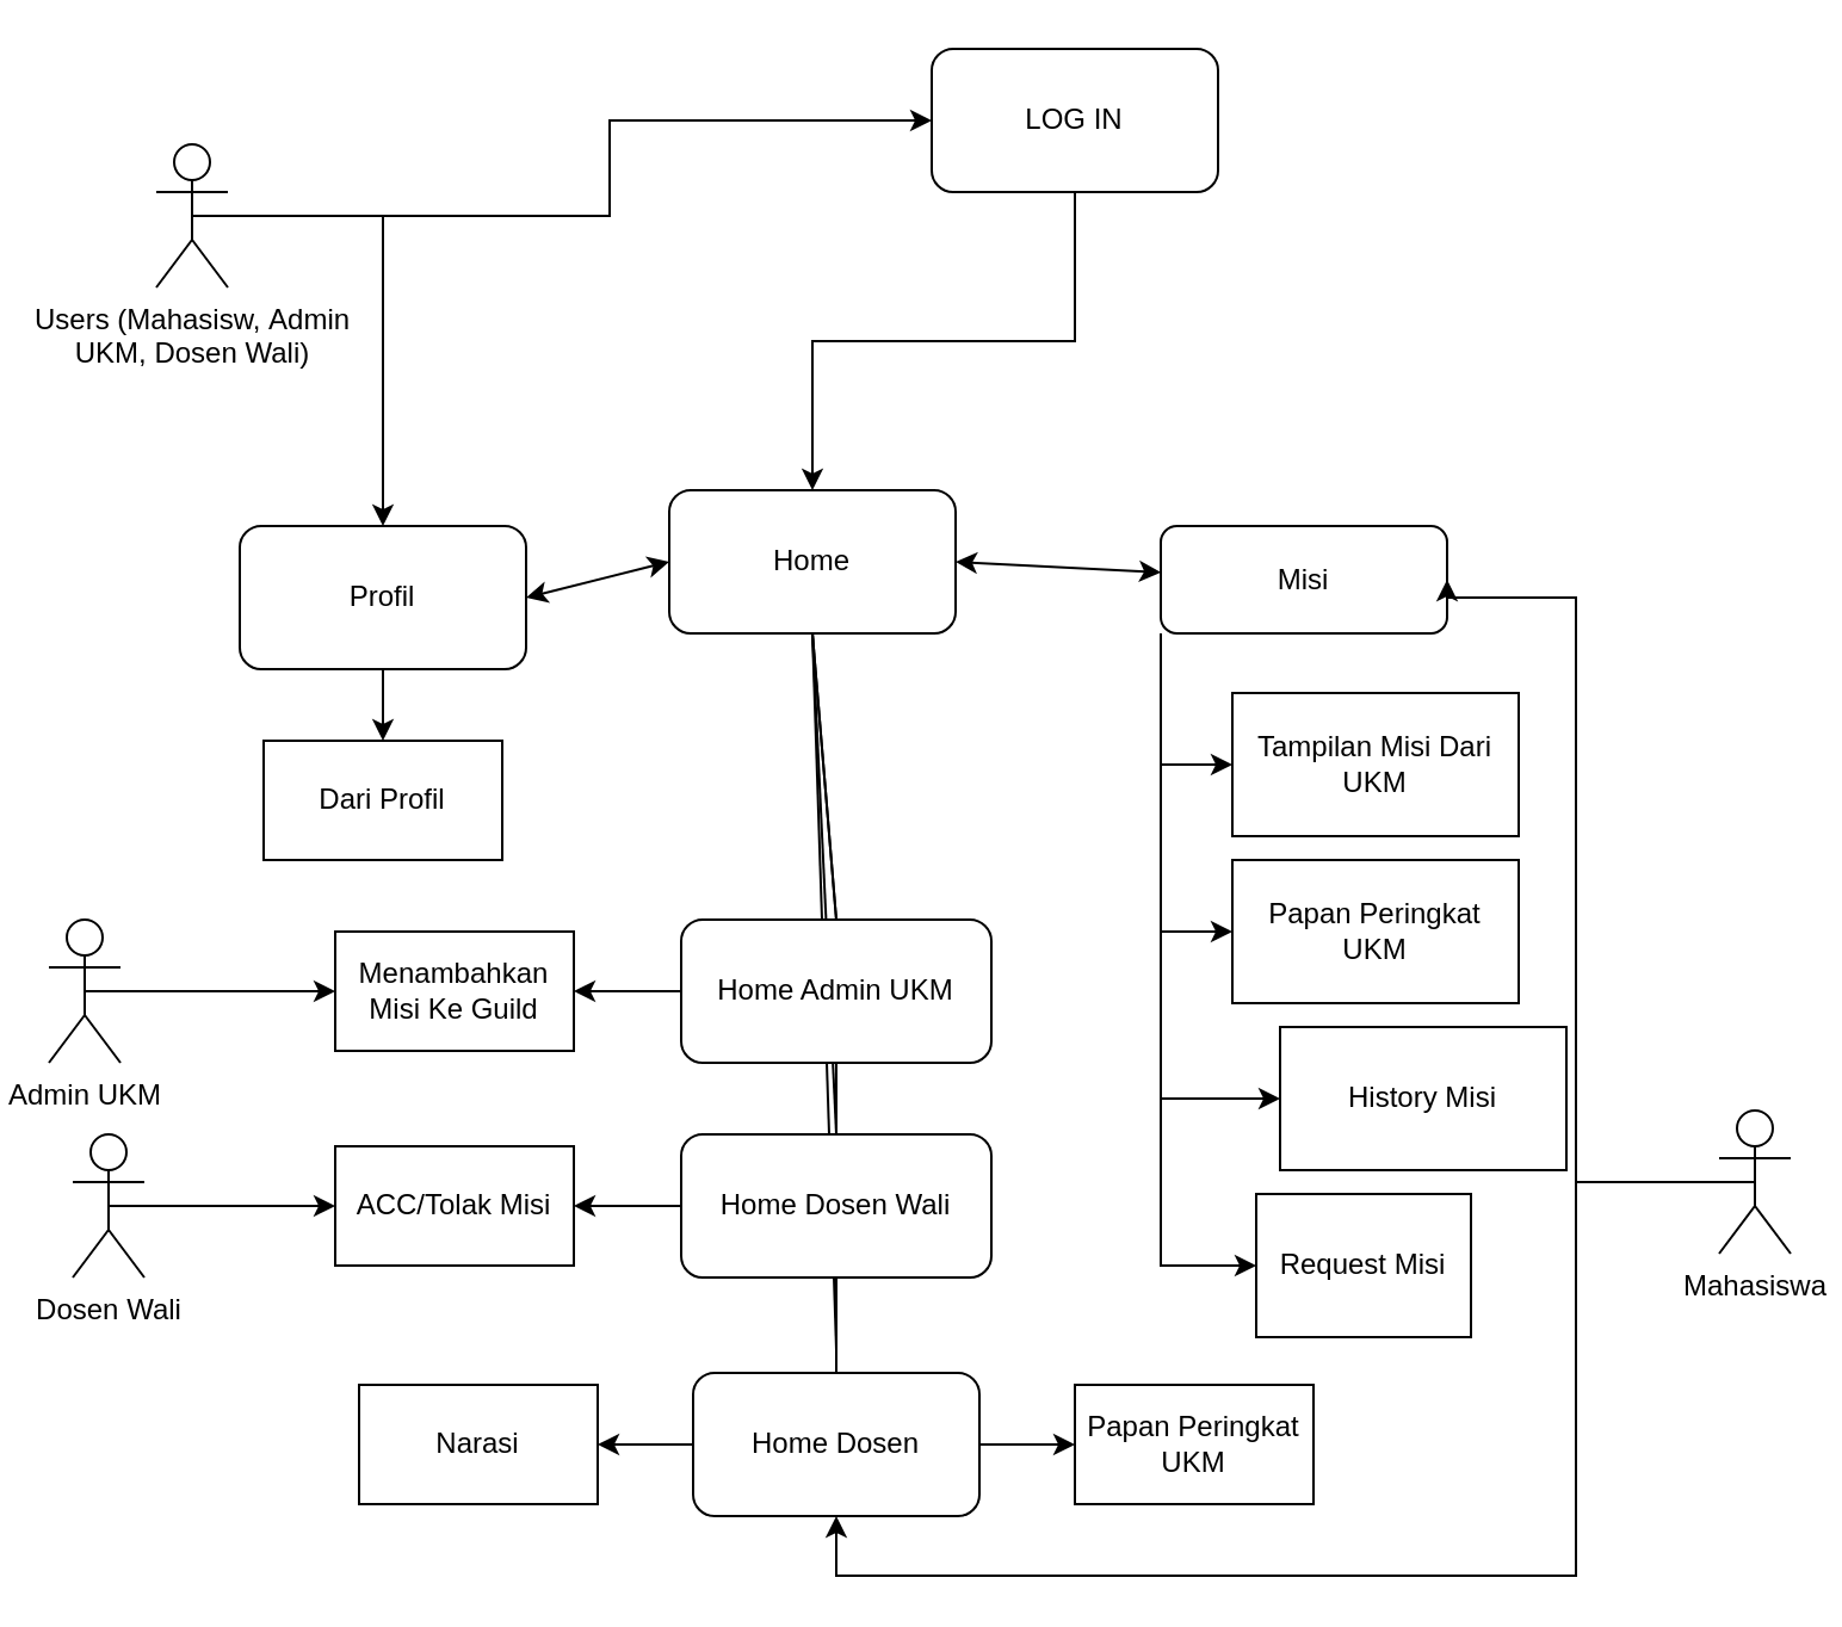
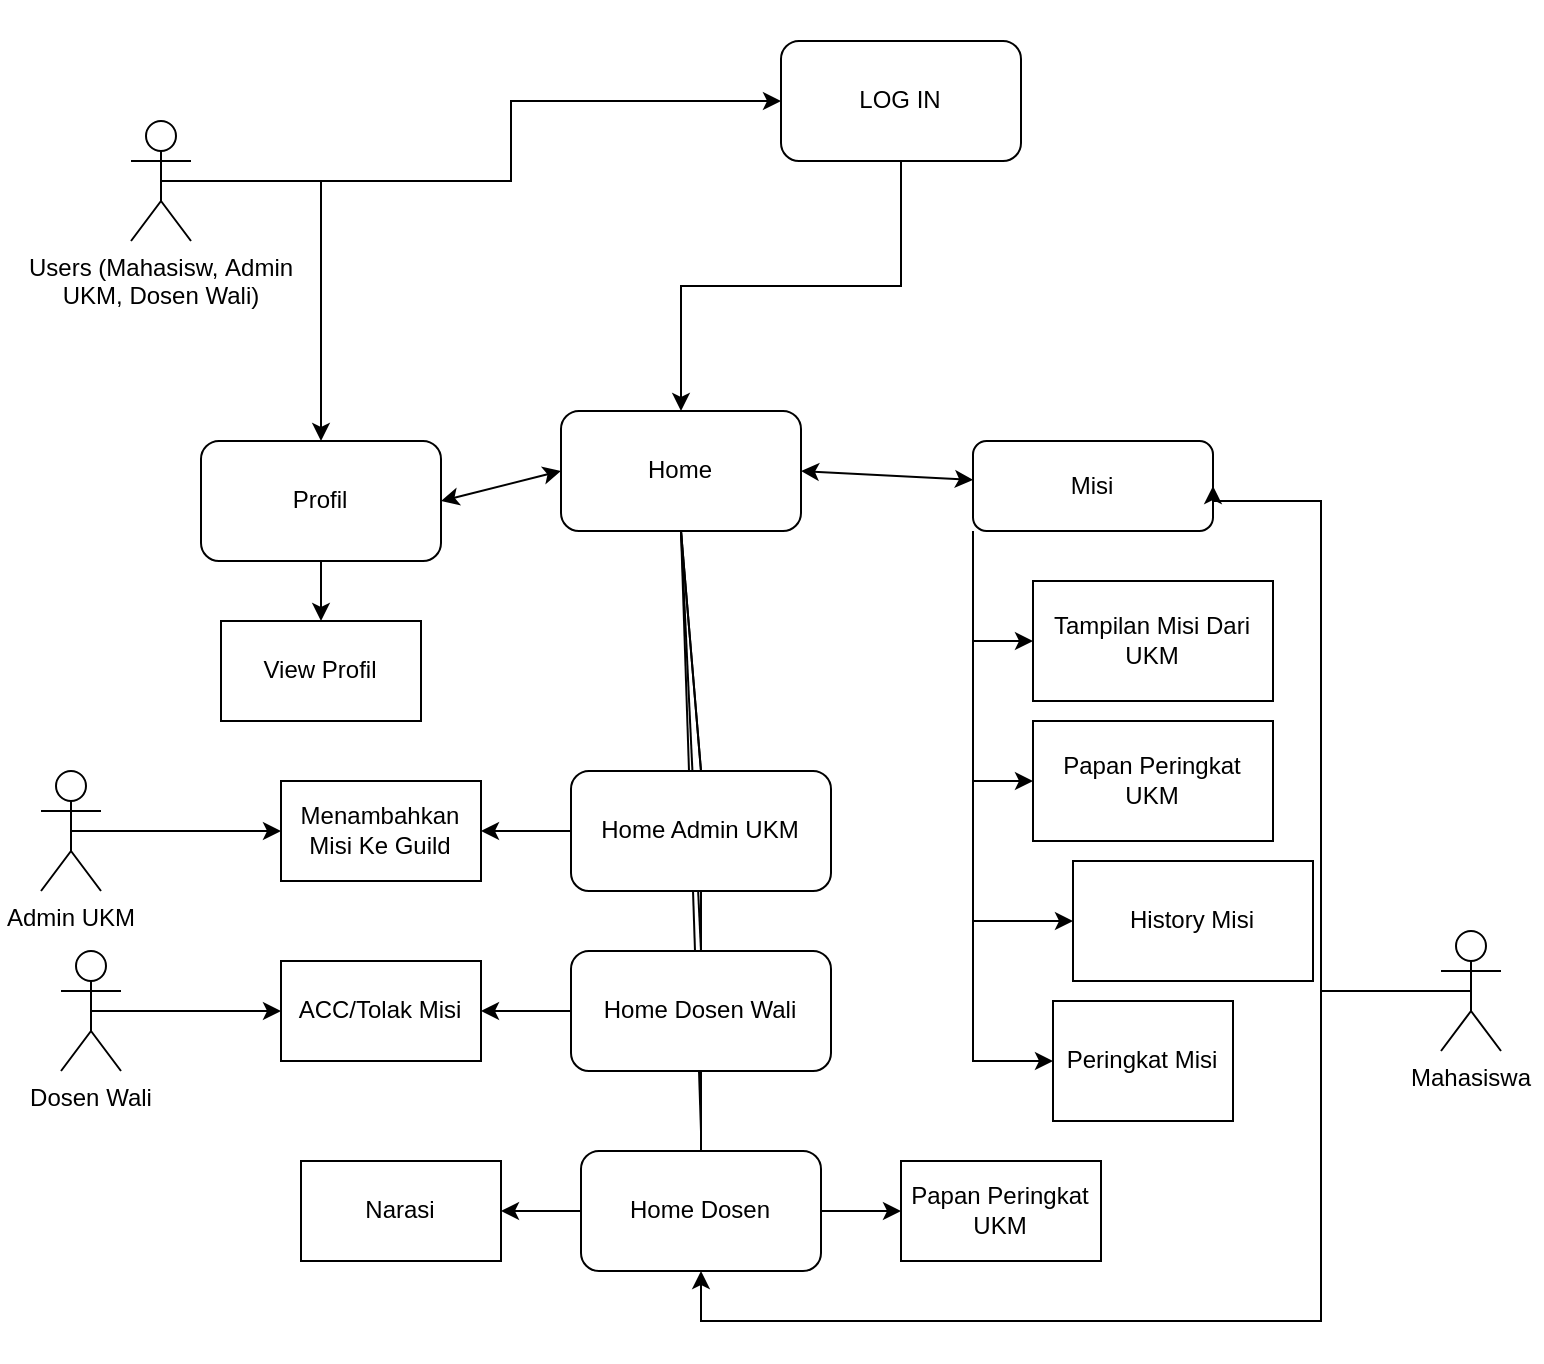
- <mxCell id="29" value="Dari Profil" style="rounded=0;whiteSpace=wrap;html=1;" parent="1" vertex="1"><mxGeometry x="110" y="310" width="100" height="50" as="geometry" /></mxCell>
+ <mxCell id="29" value="View Profil" style="rounded=0;whiteSpace=wrap;html=1;" parent="1" vertex="1"><mxGeometry x="110" y="310" width="100" height="50" as="geometry" /></mxCell>
- <mxCell id="32" value="Request Misi" style="rounded=0;whiteSpace=wrap;html=1;" parent="1" vertex="1"><mxGeometry x="526" y="500" width="90" height="60" as="geometry" /></mxCell>
+ <mxCell id="32" value="Peringkat Misi" style="rounded=0;whiteSpace=wrap;html=1;" parent="1" vertex="1"><mxGeometry x="526" y="500" width="90" height="60" as="geometry" /></mxCell>
